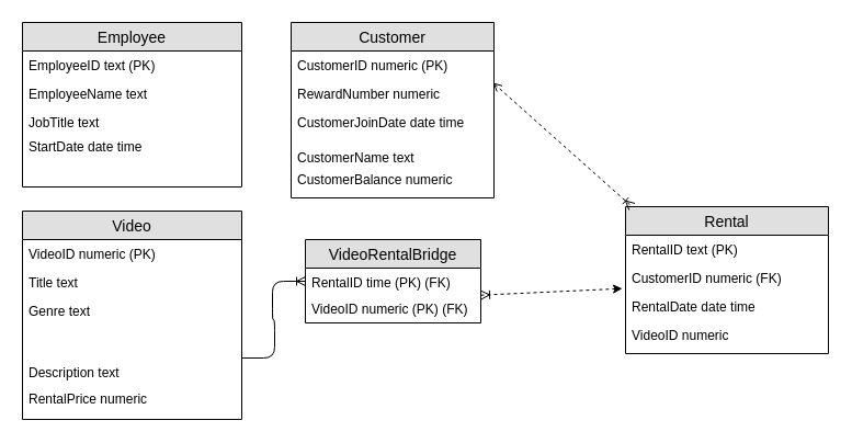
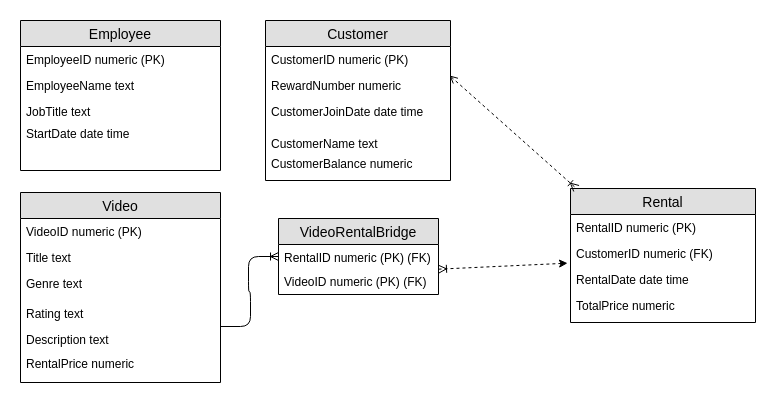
- <mxCell id="9" value="EmployeeID text (PK)" style="text;strokeColor=none;fillColor=none;spacingLeft=4;spacingRight=4;overflow=hidden;rotatable=0;points=[[0,0.5],[1,0.5]];portConstraint=eastwest;fontSize=12;" vertex="1" parent="8"><mxGeometry y="26" width="200" height="26" as="geometry" /></mxCell>
+ <mxCell id="9" value="EmployeeID numeric (PK)" style="text;strokeColor=none;fillColor=none;spacingLeft=4;spacingRight=4;overflow=hidden;rotatable=0;points=[[0,0.5],[1,0.5]];portConstraint=eastwest;fontSize=12;" vertex="1" parent="8"><mxGeometry y="26" width="200" height="26" as="geometry" /></mxCell>
- <mxCell id="20" value="RentalID text (PK)" style="text;strokeColor=none;fillColor=none;spacingLeft=4;spacingRight=4;overflow=hidden;rotatable=0;points=[[0,0.5],[1,0.5]];portConstraint=eastwest;fontSize=12;" vertex="1" parent="19"><mxGeometry y="26" width="185" height="26" as="geometry" /></mxCell>
+ <mxCell id="20" value="RentalID numeric (PK)" style="text;strokeColor=none;fillColor=none;spacingLeft=4;spacingRight=4;overflow=hidden;rotatable=0;points=[[0,0.5],[1,0.5]];portConstraint=eastwest;fontSize=12;" vertex="1" parent="19"><mxGeometry y="26" width="185" height="26" as="geometry" /></mxCell>
- <mxCell id="25" value="RentalID time (PK) (FK)" style="text;strokeColor=none;fillColor=none;spacingLeft=4;spacingRight=4;overflow=hidden;rotatable=0;points=[[0,0.5],[1,0.5]];portConstraint=eastwest;fontSize=12;" vertex="1" parent="24"><mxGeometry y="26" width="160" height="24" as="geometry" /></mxCell>
+ <mxCell id="25" value="RentalID numeric (PK) (FK)" style="text;strokeColor=none;fillColor=none;spacingLeft=4;spacingRight=4;overflow=hidden;rotatable=0;points=[[0,0.5],[1,0.5]];portConstraint=eastwest;fontSize=12;" vertex="1" parent="24"><mxGeometry y="26" width="160" height="24" as="geometry" /></mxCell>
- <mxCell id="23" value="VideoID numeric" style="text;strokeColor=none;fillColor=none;spacingLeft=4;spacingRight=4;overflow=hidden;rotatable=0;points=[[0,0.5],[1,0.5]];portConstraint=eastwest;fontSize=12;" vertex="1" parent="19"><mxGeometry y="104" width="185" height="30" as="geometry" /></mxCell>
+ <mxCell id="23" value="TotalPrice numeric" style="text;strokeColor=none;fillColor=none;spacingLeft=4;spacingRight=4;overflow=hidden;rotatable=0;points=[[0,0.5],[1,0.5]];portConstraint=eastwest;fontSize=12;" vertex="1" parent="19"><mxGeometry y="104" width="185" height="30" as="geometry" /></mxCell>
+ <mxCell id="6" value="Rating text" style="text;strokeColor=none;fillColor=none;spacingLeft=4;spacingRight=4;overflow=hidden;rotatable=0;points=[[0,0.5],[1,0.5]];portConstraint=eastwest;fontSize=12;" vertex="1" parent="1"><mxGeometry x="20" y="300" width="200" height="26" as="geometry" /></mxCell>
